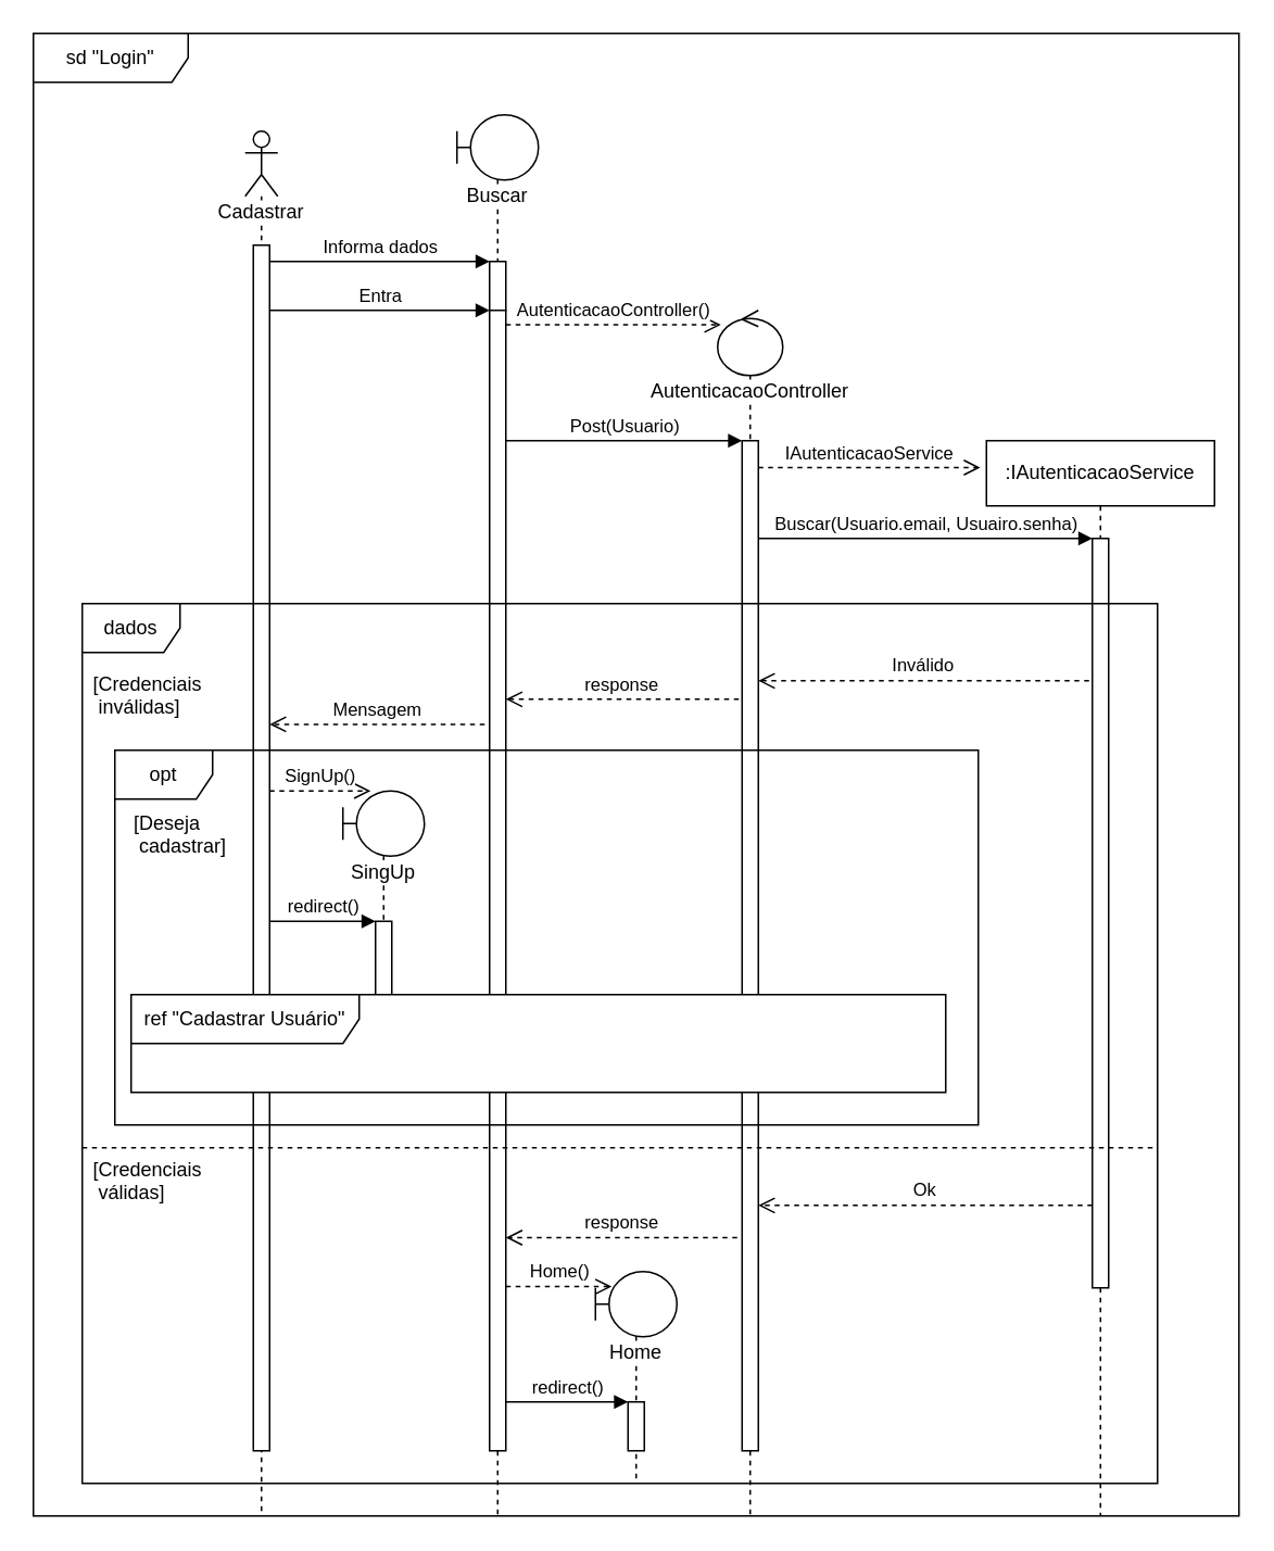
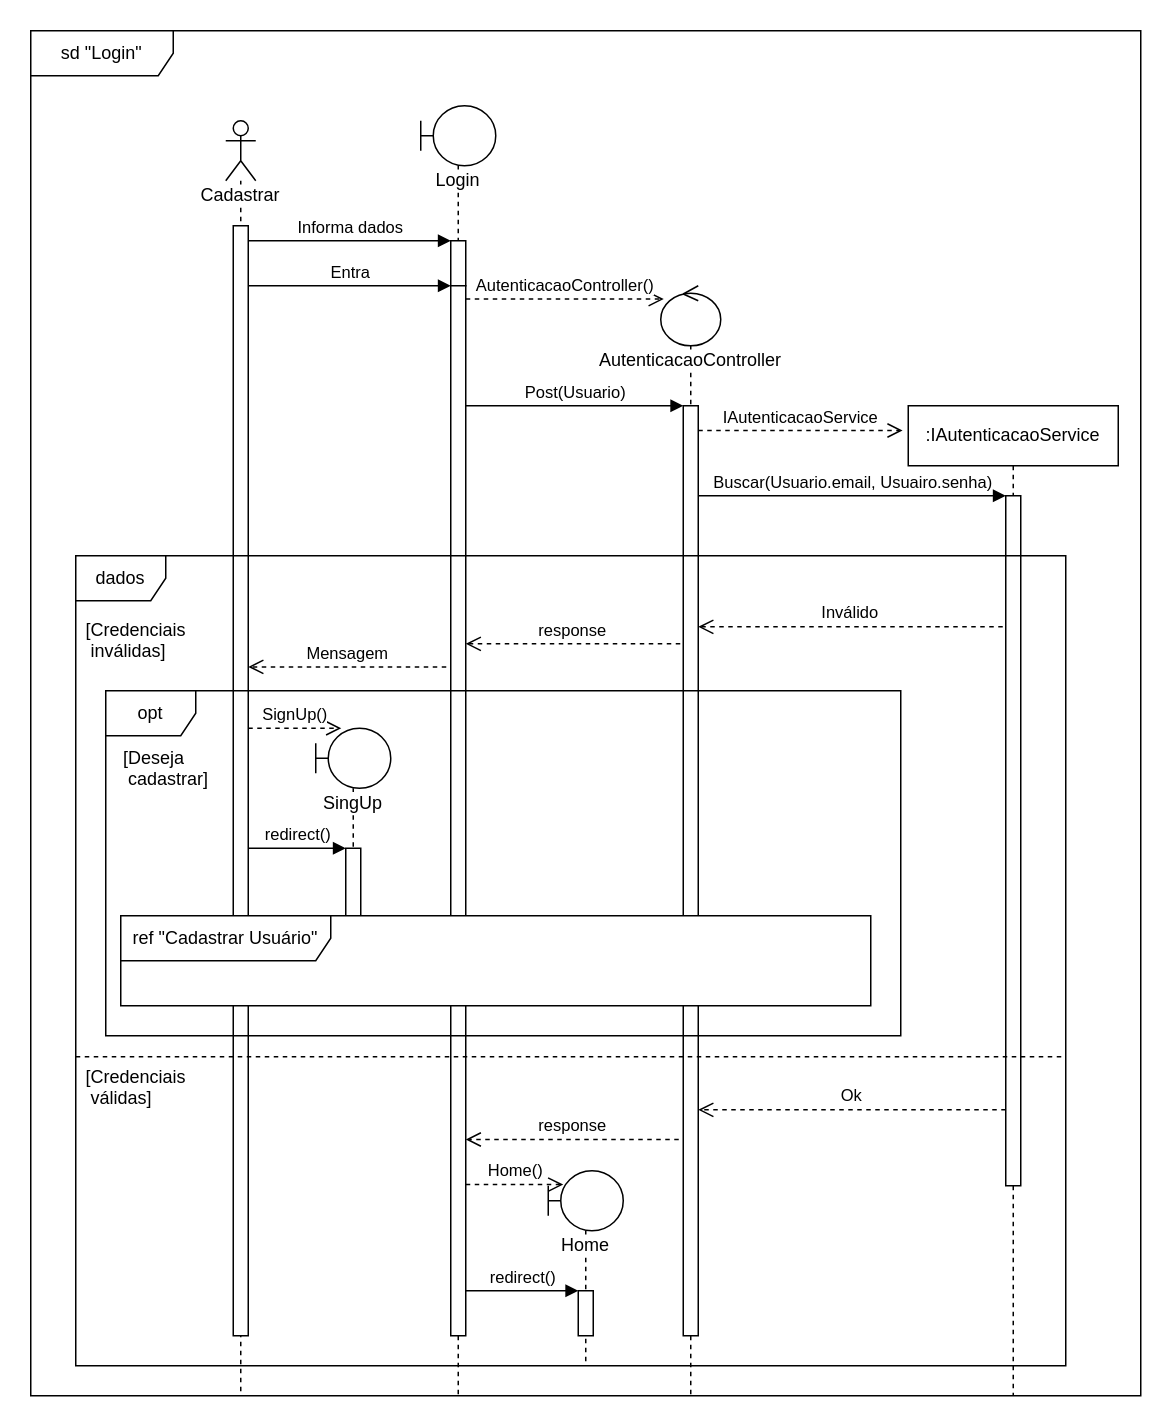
- <mxCell id="5" value="Buscar&lt;br&gt;" style="shape=umlLifeline;participant=umlBoundary;perimeter=lifelinePerimeter;whiteSpace=wrap;html=1;container=1;collapsible=0;recursiveResize=0;verticalAlign=top;spacingTop=36;labelBackgroundColor=#ffffff;outlineConnect=0;" vertex="1" parent="1"><mxGeometry x="280" y="70" width="50" height="860" as="geometry" /></mxCell>
+ <mxCell id="5" value="Login&lt;br&gt;" style="shape=umlLifeline;participant=umlBoundary;perimeter=lifelinePerimeter;whiteSpace=wrap;html=1;container=1;collapsible=0;recursiveResize=0;verticalAlign=top;spacingTop=36;labelBackgroundColor=#ffffff;outlineConnect=0;" vertex="1" parent="1"><mxGeometry x="280" y="70" width="50" height="860" as="geometry" /></mxCell>
